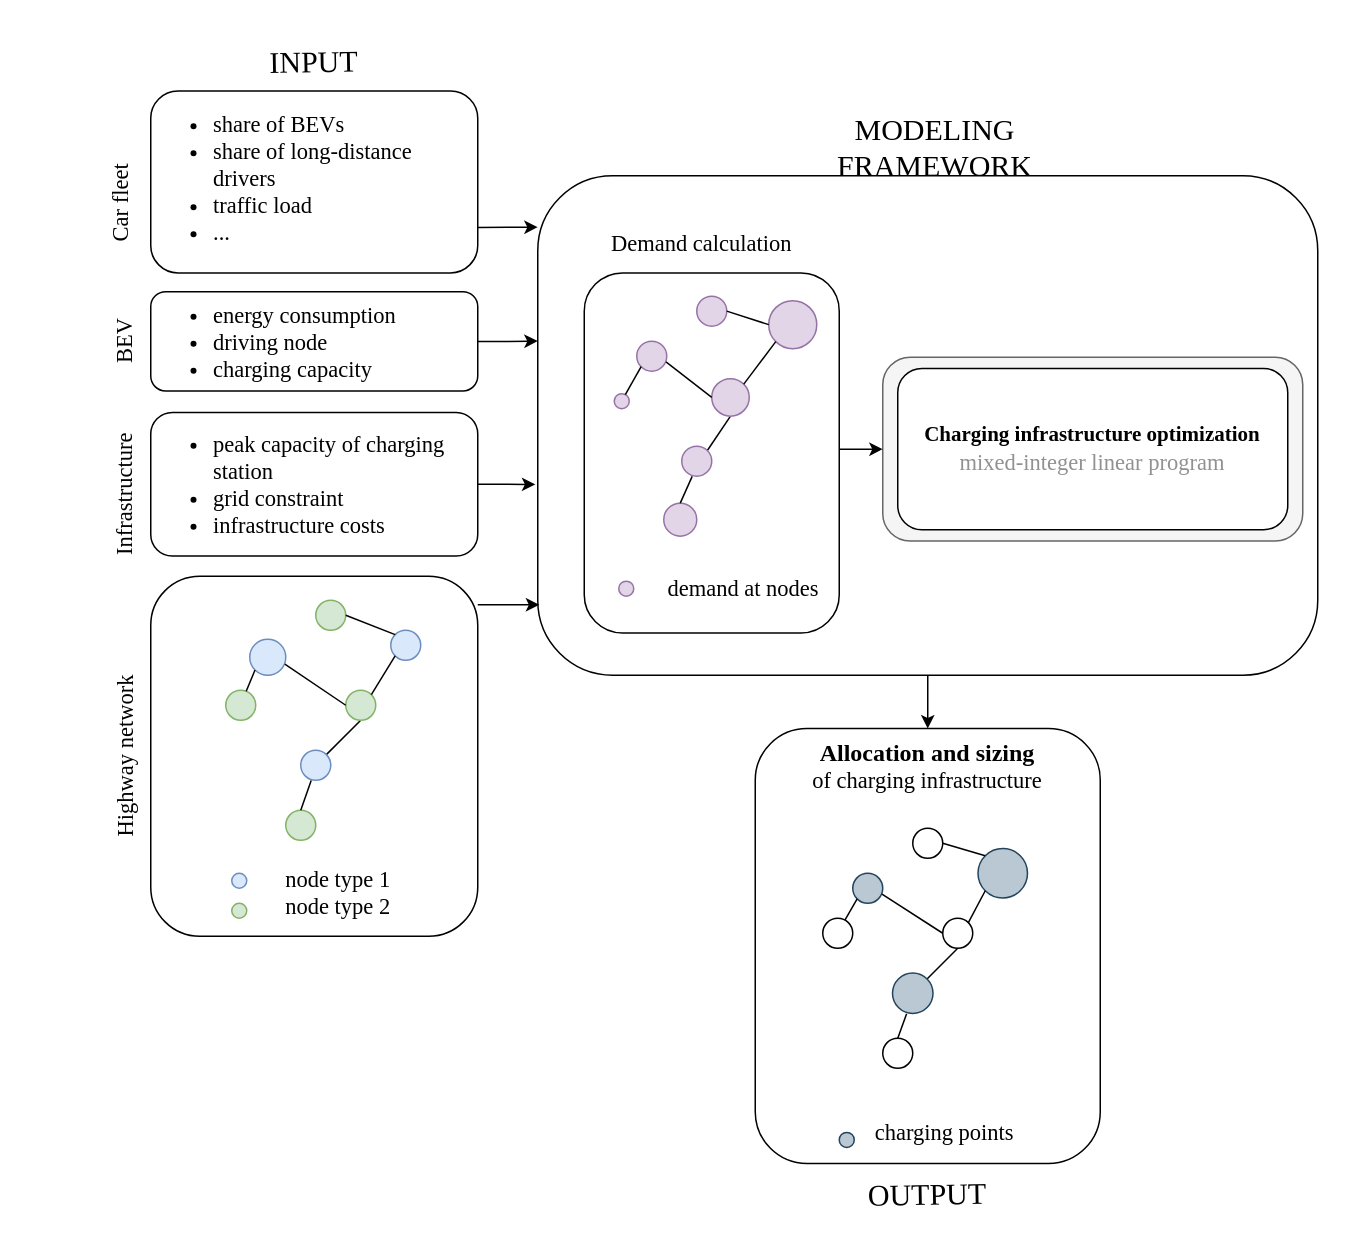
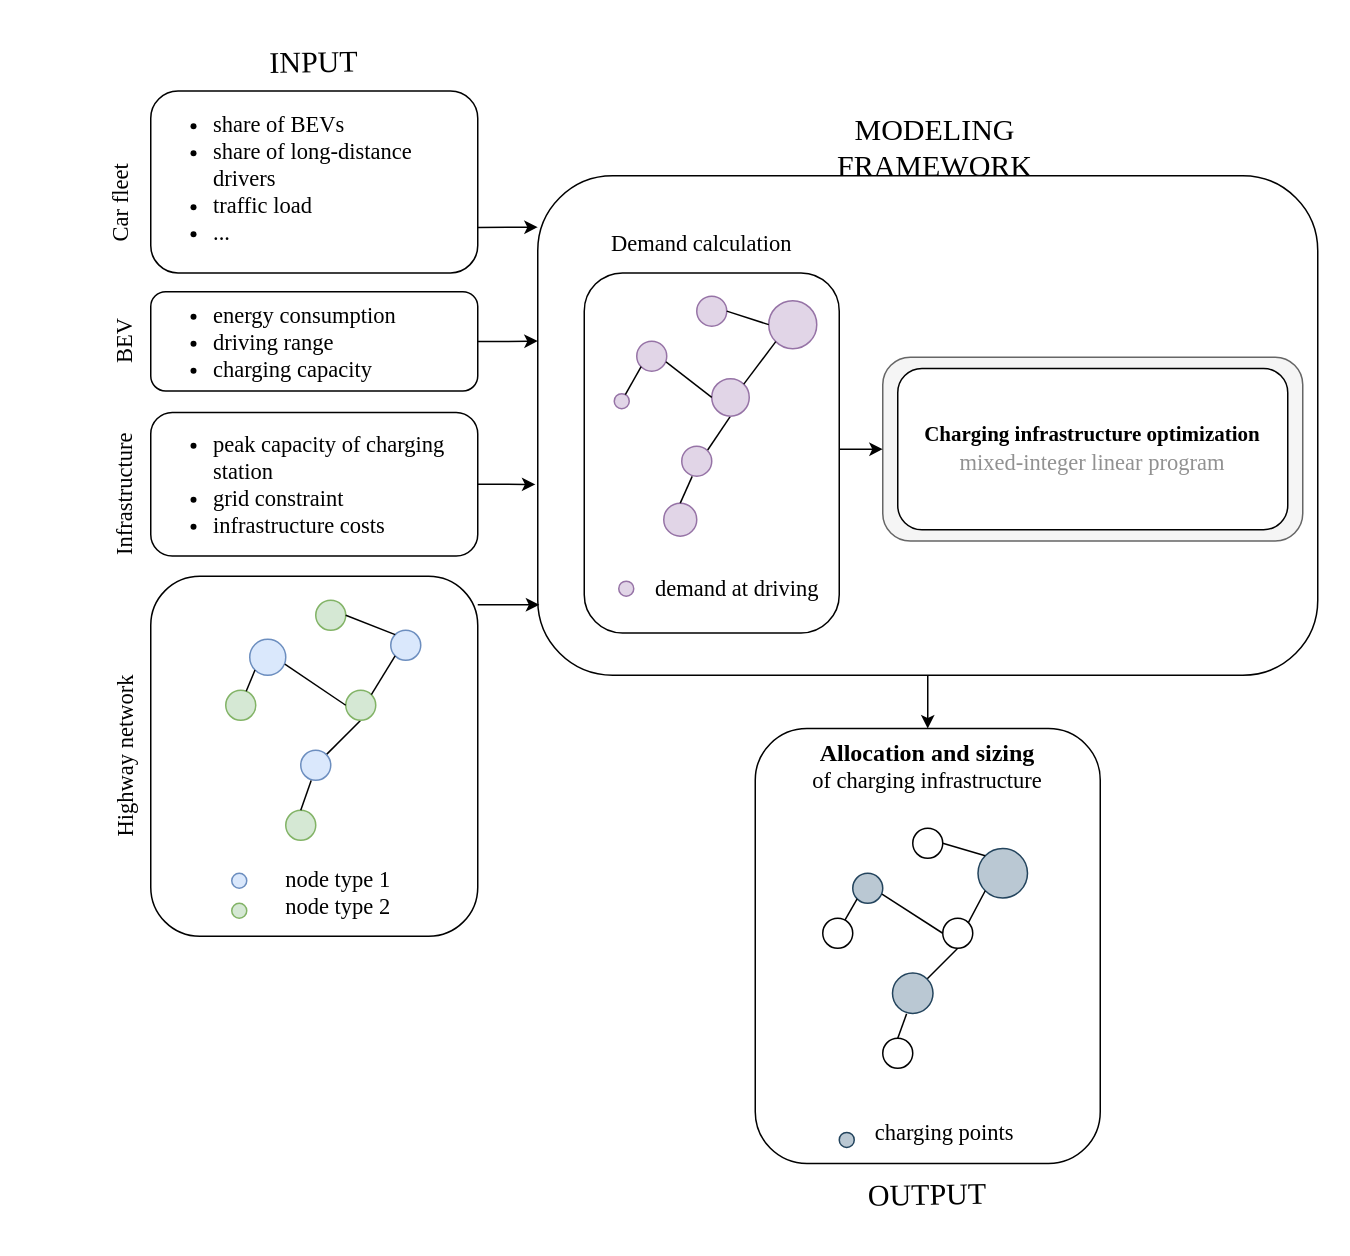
- <mxCell id="6" value="&lt;ul style=&quot;font-size: 15px;&quot;&gt;&lt;li style=&quot;font-size: 15px;&quot;&gt;energy consumption &lt;/li&gt;&lt;li style=&quot;font-size: 15px;&quot;&gt;driving node&lt;/li&gt;&lt;li style=&quot;font-size: 15px;&quot;&gt;charging capacity&lt;br style=&quot;font-size: 15px;&quot;&gt;&lt;/li&gt;&lt;/ul&gt;" style="rounded=1;whiteSpace=wrap;html=1;align=left;verticalAlign=middle;fontFamily=Tahoma;fontSize=15;" vertex="1" parent="1"><mxGeometry x="100" y="193.75" width="218" height="66.25" as="geometry" /></mxCell>
+ <mxCell id="6" value="&lt;ul style=&quot;font-size: 15px;&quot;&gt;&lt;li style=&quot;font-size: 15px;&quot;&gt;energy consumption &lt;/li&gt;&lt;li style=&quot;font-size: 15px;&quot;&gt;driving range&lt;/li&gt;&lt;li style=&quot;font-size: 15px;&quot;&gt;charging capacity&lt;br style=&quot;font-size: 15px;&quot;&gt;&lt;/li&gt;&lt;/ul&gt;" style="rounded=1;whiteSpace=wrap;html=1;align=left;verticalAlign=middle;fontFamily=Tahoma;fontSize=15;" vertex="1" parent="1"><mxGeometry x="100" y="193.75" width="218" height="66.25" as="geometry" /></mxCell>
- <mxCell id="33" value="&lt;div style=&quot;font-size: 15px&quot; align=&quot;right&quot;&gt;&lt;font style=&quot;font-size: 15px&quot;&gt;&lt;br&gt;&lt;/font&gt;&lt;/div&gt;&lt;div style=&quot;font-size: 15px&quot; align=&quot;right&quot;&gt;&lt;font style=&quot;font-size: 15px&quot;&gt;&lt;br&gt;&lt;/font&gt;&lt;/div&gt;&lt;div style=&quot;font-size: 15px&quot; align=&quot;right&quot;&gt;&lt;font style=&quot;font-size: 15px&quot;&gt;&lt;br&gt;&lt;/font&gt;&lt;/div&gt;&lt;div style=&quot;font-size: 15px&quot; align=&quot;right&quot;&gt;&lt;font style=&quot;font-size: 15px&quot;&gt;&lt;br&gt;&lt;/font&gt;&lt;/div&gt;&lt;div style=&quot;font-size: 15px&quot; align=&quot;right&quot;&gt;&lt;font style=&quot;font-size: 15px&quot;&gt;&lt;br&gt;&lt;/font&gt;&lt;/div&gt;&lt;div style=&quot;font-size: 15px&quot; align=&quot;right&quot;&gt;&lt;font style=&quot;font-size: 15px&quot;&gt;&lt;br&gt;&lt;/font&gt;&lt;/div&gt;&lt;div style=&quot;font-size: 15px&quot; align=&quot;right&quot;&gt;&lt;font style=&quot;font-size: 15px&quot;&gt;&lt;br&gt;&lt;/font&gt;&lt;/div&gt;&lt;div style=&quot;font-size: 15px&quot; align=&quot;right&quot;&gt;&lt;font style=&quot;font-size: 15px&quot;&gt;&lt;br&gt;&lt;/font&gt;&lt;/div&gt;&lt;div style=&quot;font-size: 15px&quot; align=&quot;right&quot;&gt;&lt;font style=&quot;font-size: 15px&quot;&gt;&lt;br&gt;&lt;/font&gt;&lt;/div&gt;&lt;div style=&quot;font-size: 15px&quot; align=&quot;right&quot;&gt;&lt;font style=&quot;font-size: 15px&quot;&gt;&lt;br&gt;&lt;/font&gt;&lt;/div&gt;&lt;div style=&quot;font-size: 15px&quot; align=&quot;right&quot;&gt;&lt;font style=&quot;font-size: 15px&quot;&gt;&lt;br&gt;&lt;/font&gt;&lt;/div&gt;&lt;div style=&quot;font-size: 15px&quot; align=&quot;right&quot;&gt;&lt;font style=&quot;font-size: 15px&quot;&gt;&lt;br&gt;&lt;/font&gt;&lt;/div&gt;&lt;div style=&quot;font-size: 15px&quot; align=&quot;right&quot;&gt;&lt;font style=&quot;font-size: 15px&quot; face=&quot;Tahoma&quot;&gt;&amp;nbsp; demand at nodes&amp;nbsp; &amp;nbsp; &lt;br&gt;&lt;/font&gt;&lt;/div&gt;&lt;div style=&quot;font-size: 15px&quot; align=&quot;right&quot;&gt;&lt;font style=&quot;font-size: 15px&quot; face=&quot;Tahoma&quot;&gt;&amp;nbsp;&lt;/font&gt;&lt;font style=&quot;font-size: 15px&quot;&gt;&amp;nbsp; &lt;br&gt;&lt;/font&gt;&lt;/div&gt;&lt;div style=&quot;font-size: 15px&quot; align=&quot;right&quot;&gt;&lt;font style=&quot;font-size: 15px&quot;&gt;&lt;br&gt;&lt;/font&gt;&lt;/div&gt;" style="rounded=1;whiteSpace=wrap;html=1;align=right;verticalAlign=middle;" vertex="1" parent="1"><mxGeometry x="389" y="181.25" width="170" height="240" as="geometry" /></mxCell>
+ <mxCell id="33" value="&lt;div style=&quot;font-size: 15px&quot; align=&quot;right&quot;&gt;&lt;font style=&quot;font-size: 15px&quot;&gt;&lt;br&gt;&lt;/font&gt;&lt;/div&gt;&lt;div style=&quot;font-size: 15px&quot; align=&quot;right&quot;&gt;&lt;font style=&quot;font-size: 15px&quot;&gt;&lt;br&gt;&lt;/font&gt;&lt;/div&gt;&lt;div style=&quot;font-size: 15px&quot; align=&quot;right&quot;&gt;&lt;font style=&quot;font-size: 15px&quot;&gt;&lt;br&gt;&lt;/font&gt;&lt;/div&gt;&lt;div style=&quot;font-size: 15px&quot; align=&quot;right&quot;&gt;&lt;font style=&quot;font-size: 15px&quot;&gt;&lt;br&gt;&lt;/font&gt;&lt;/div&gt;&lt;div style=&quot;font-size: 15px&quot; align=&quot;right&quot;&gt;&lt;font style=&quot;font-size: 15px&quot;&gt;&lt;br&gt;&lt;/font&gt;&lt;/div&gt;&lt;div style=&quot;font-size: 15px&quot; align=&quot;right&quot;&gt;&lt;font style=&quot;font-size: 15px&quot;&gt;&lt;br&gt;&lt;/font&gt;&lt;/div&gt;&lt;div style=&quot;font-size: 15px&quot; align=&quot;right&quot;&gt;&lt;font style=&quot;font-size: 15px&quot;&gt;&lt;br&gt;&lt;/font&gt;&lt;/div&gt;&lt;div style=&quot;font-size: 15px&quot; align=&quot;right&quot;&gt;&lt;font style=&quot;font-size: 15px&quot;&gt;&lt;br&gt;&lt;/font&gt;&lt;/div&gt;&lt;div style=&quot;font-size: 15px&quot; align=&quot;right&quot;&gt;&lt;font style=&quot;font-size: 15px&quot;&gt;&lt;br&gt;&lt;/font&gt;&lt;/div&gt;&lt;div style=&quot;font-size: 15px&quot; align=&quot;right&quot;&gt;&lt;font style=&quot;font-size: 15px&quot;&gt;&lt;br&gt;&lt;/font&gt;&lt;/div&gt;&lt;div style=&quot;font-size: 15px&quot; align=&quot;right&quot;&gt;&lt;font style=&quot;font-size: 15px&quot;&gt;&lt;br&gt;&lt;/font&gt;&lt;/div&gt;&lt;div style=&quot;font-size: 15px&quot; align=&quot;right&quot;&gt;&lt;font style=&quot;font-size: 15px&quot;&gt;&lt;br&gt;&lt;/font&gt;&lt;/div&gt;&lt;div style=&quot;font-size: 15px&quot; align=&quot;right&quot;&gt;&lt;font style=&quot;font-size: 15px&quot; face=&quot;Tahoma&quot;&gt;&amp;nbsp; demand at driving&amp;nbsp; &amp;nbsp; &lt;br&gt;&lt;/font&gt;&lt;/div&gt;&lt;div style=&quot;font-size: 15px&quot; align=&quot;right&quot;&gt;&lt;font style=&quot;font-size: 15px&quot; face=&quot;Tahoma&quot;&gt;&amp;nbsp;&lt;/font&gt;&lt;font style=&quot;font-size: 15px&quot;&gt;&amp;nbsp; &lt;br&gt;&lt;/font&gt;&lt;/div&gt;&lt;div style=&quot;font-size: 15px&quot; align=&quot;right&quot;&gt;&lt;font style=&quot;font-size: 15px&quot;&gt;&lt;br&gt;&lt;/font&gt;&lt;/div&gt;" style="rounded=1;whiteSpace=wrap;html=1;align=right;verticalAlign=middle;" vertex="1" parent="1"><mxGeometry x="389" y="181.25" width="170" height="240" as="geometry" /></mxCell>
